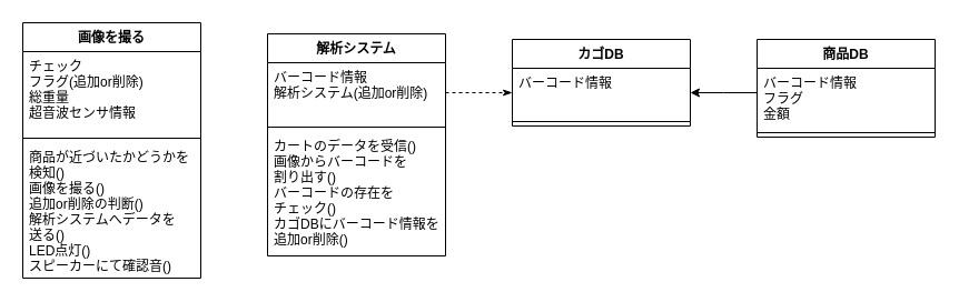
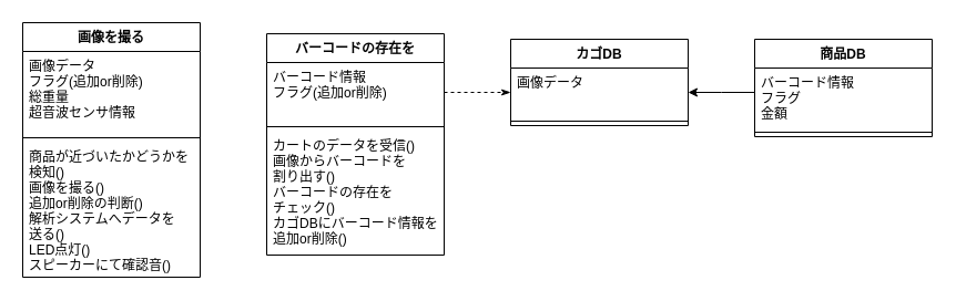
- <mxCell id="6" value="解析システム" style="swimlane;fontStyle=1;align=center;verticalAlign=top;childLayout=stackLayout;horizontal=1;startSize=26;horizontalStack=0;resizeParent=1;resizeParentMax=0;resizeLast=0;collapsible=1;marginBottom=0;" parent="1" vertex="1"><mxGeometry x="240" y="30" width="160" height="200" as="geometry"><mxRectangle x="240" y="265" width="100" height="26" as="alternateBounds" /></mxGeometry></mxCell>
+ <mxCell id="6" value="バーコードの存在を" style="swimlane;fontStyle=1;align=center;verticalAlign=top;childLayout=stackLayout;horizontal=1;startSize=26;horizontalStack=0;resizeParent=1;resizeParentMax=0;resizeLast=0;collapsible=1;marginBottom=0;" parent="1" vertex="1"><mxGeometry x="240" y="30" width="160" height="200" as="geometry"><mxRectangle x="240" y="265" width="100" height="26" as="alternateBounds" /></mxGeometry></mxCell>
- <mxCell id="3" value="チェック&#10;フラグ(追加or削除)&#10;総重量&#10;超音波センサ情報" style="text;strokeColor=none;fillColor=none;align=left;verticalAlign=top;spacingLeft=4;spacingRight=4;overflow=hidden;rotatable=0;points=[[0,0.5],[1,0.5]];portConstraint=eastwest;" parent="2" vertex="1"><mxGeometry y="26" width="160" height="74" as="geometry" /></mxCell>
+ <mxCell id="3" value="画像データ&#10;フラグ(追加or削除)&#10;総重量&#10;超音波センサ情報" style="text;strokeColor=none;fillColor=none;align=left;verticalAlign=top;spacingLeft=4;spacingRight=4;overflow=hidden;rotatable=0;points=[[0,0.5],[1,0.5]];portConstraint=eastwest;" parent="2" vertex="1"><mxGeometry y="26" width="160" height="74" as="geometry" /></mxCell>
- <mxCell id="7" value="バーコード情報&#10;解析システム(追加or削除)" style="text;strokeColor=none;fillColor=none;align=left;verticalAlign=top;spacingLeft=4;spacingRight=4;overflow=hidden;rotatable=0;points=[[0,0.5],[1,0.5]];portConstraint=eastwest;" parent="6" vertex="1"><mxGeometry y="26" width="160" height="54" as="geometry" /></mxCell>
+ <mxCell id="7" value="バーコード情報&#10;フラグ(追加or削除)" style="text;strokeColor=none;fillColor=none;align=left;verticalAlign=top;spacingLeft=4;spacingRight=4;overflow=hidden;rotatable=0;points=[[0,0.5],[1,0.5]];portConstraint=eastwest;" parent="6" vertex="1"><mxGeometry y="26" width="160" height="54" as="geometry" /></mxCell>
- <mxCell id="11" value="バーコード情報" style="text;strokeColor=none;fillColor=none;align=left;verticalAlign=top;spacingLeft=4;spacingRight=4;overflow=hidden;rotatable=0;points=[[0,0.5],[1,0.5]];portConstraint=eastwest;" parent="10" vertex="1"><mxGeometry y="26" width="160" height="44" as="geometry" /></mxCell>
+ <mxCell id="11" value="画像データ" style="text;strokeColor=none;fillColor=none;align=left;verticalAlign=top;spacingLeft=4;spacingRight=4;overflow=hidden;rotatable=0;points=[[0,0.5],[1,0.5]];portConstraint=eastwest;" parent="10" vertex="1"><mxGeometry y="26" width="160" height="44" as="geometry" /></mxCell>
